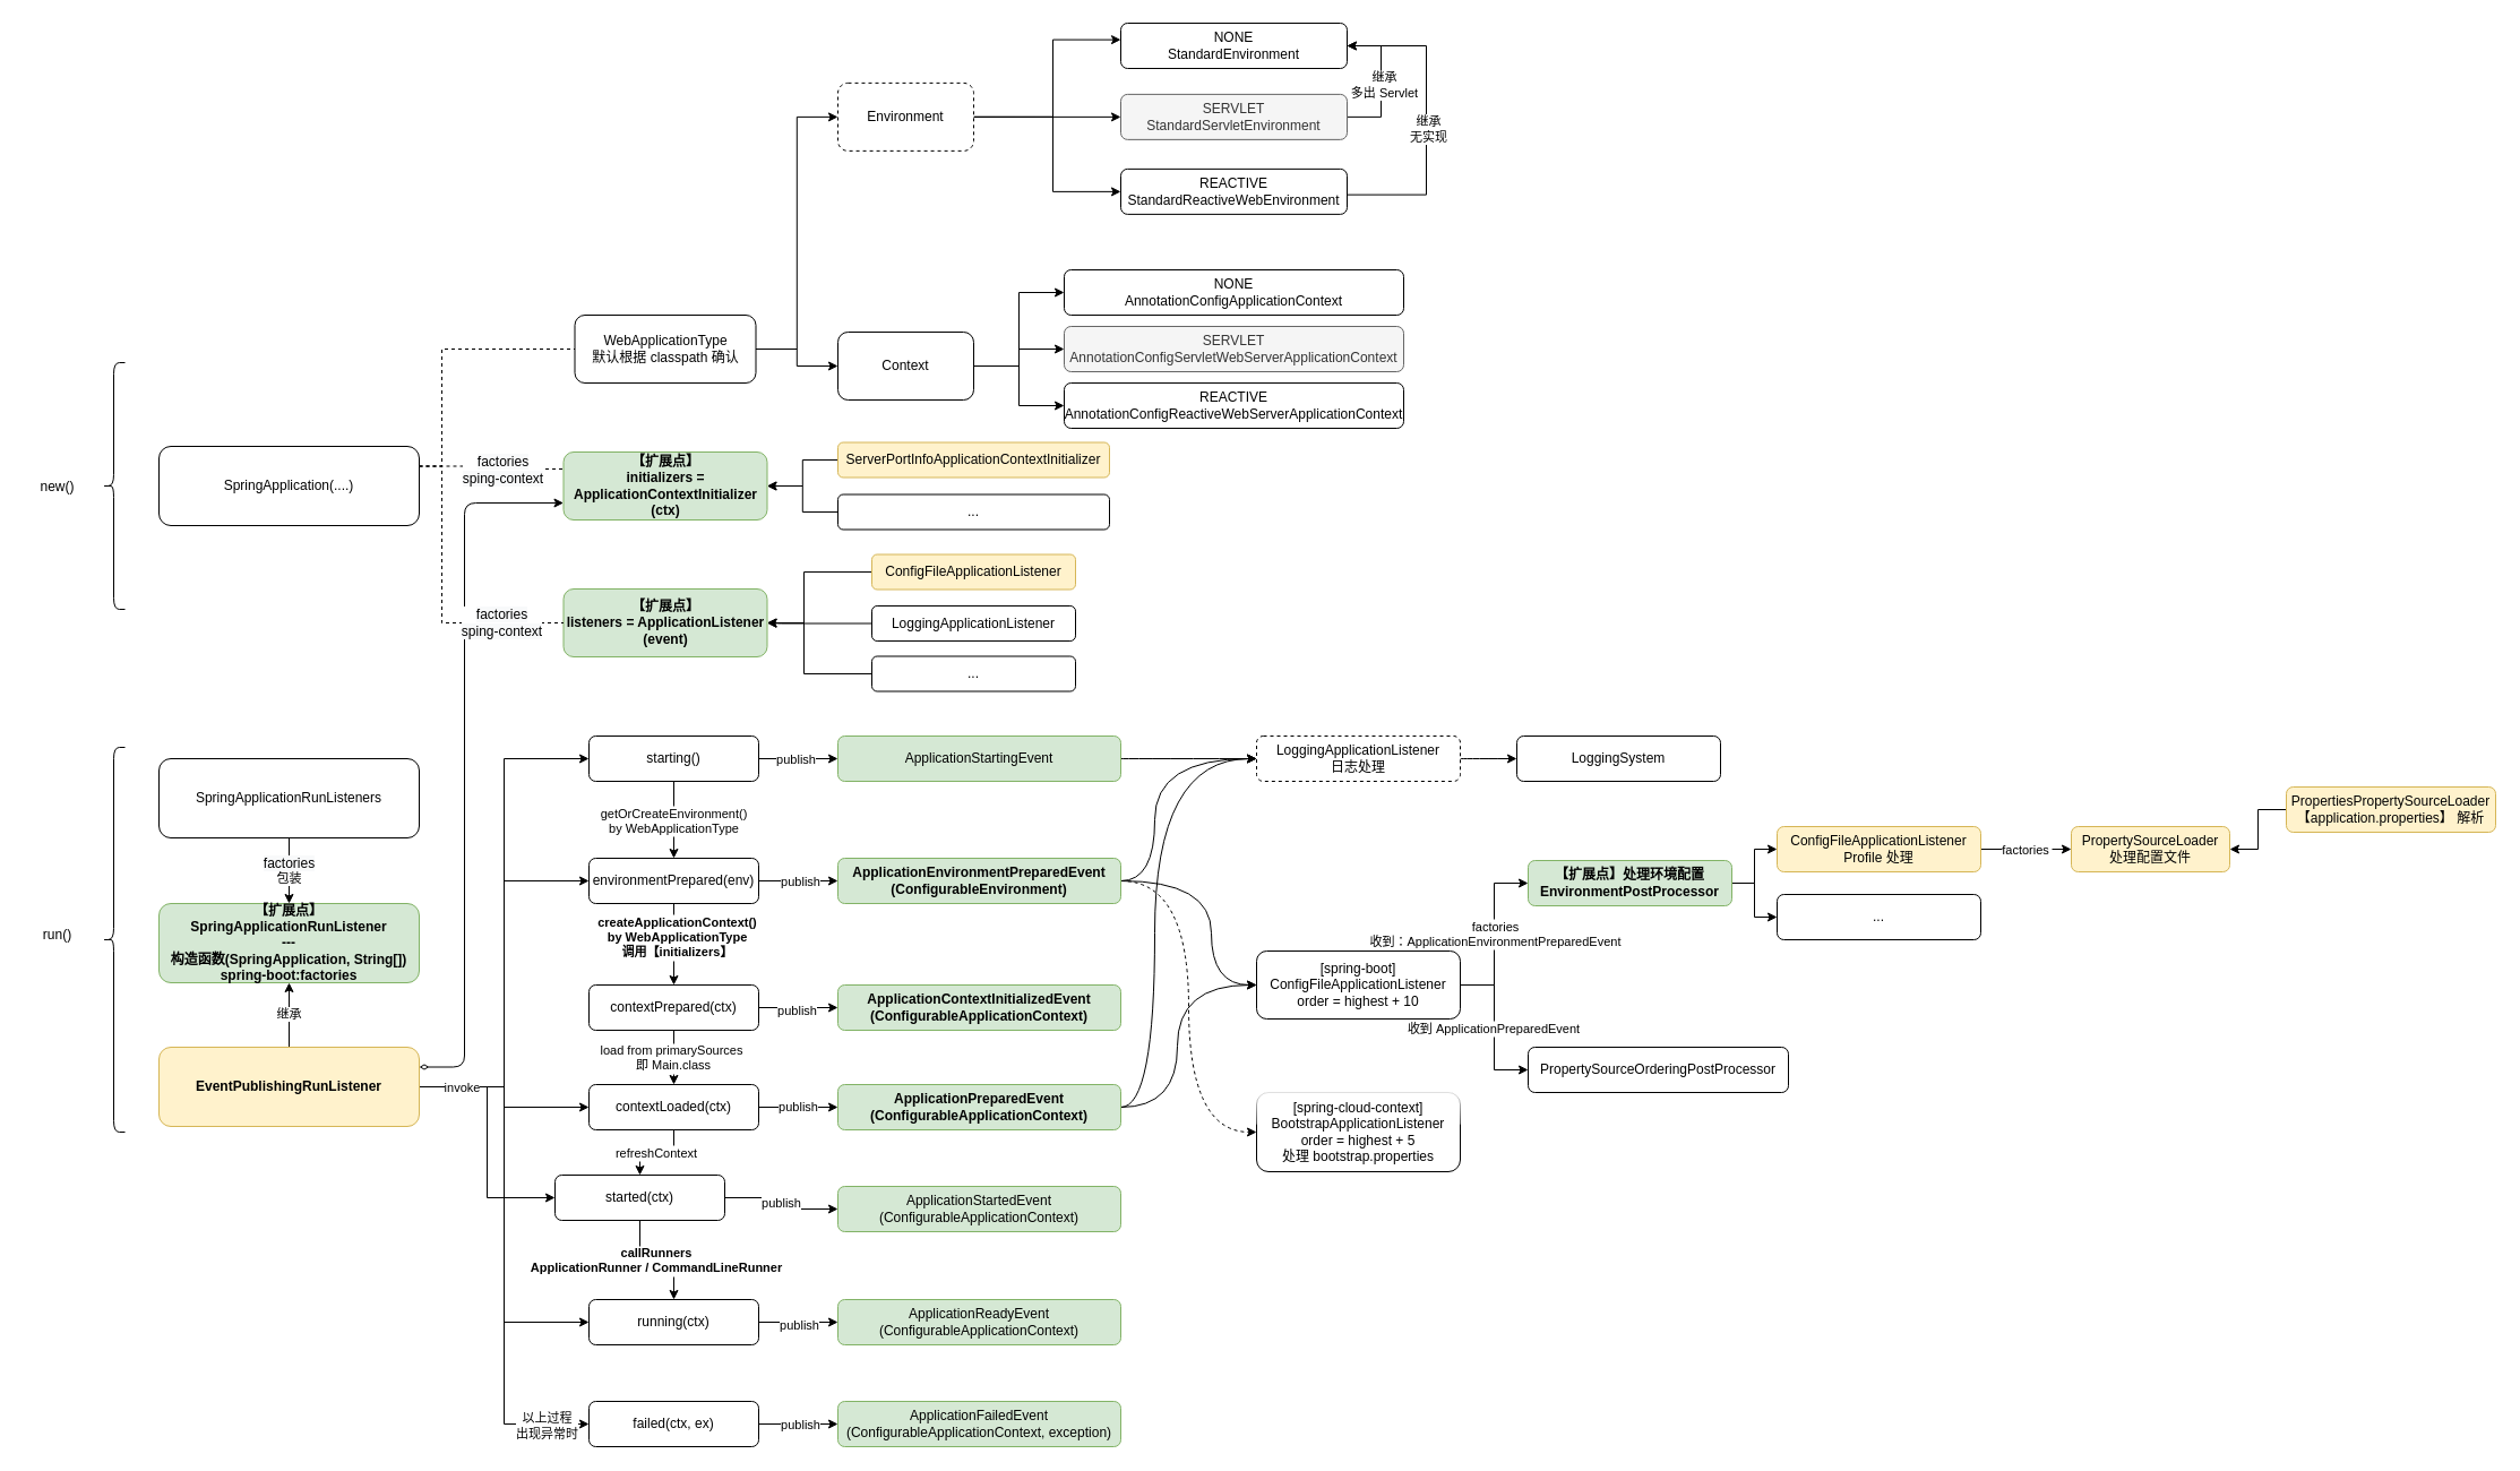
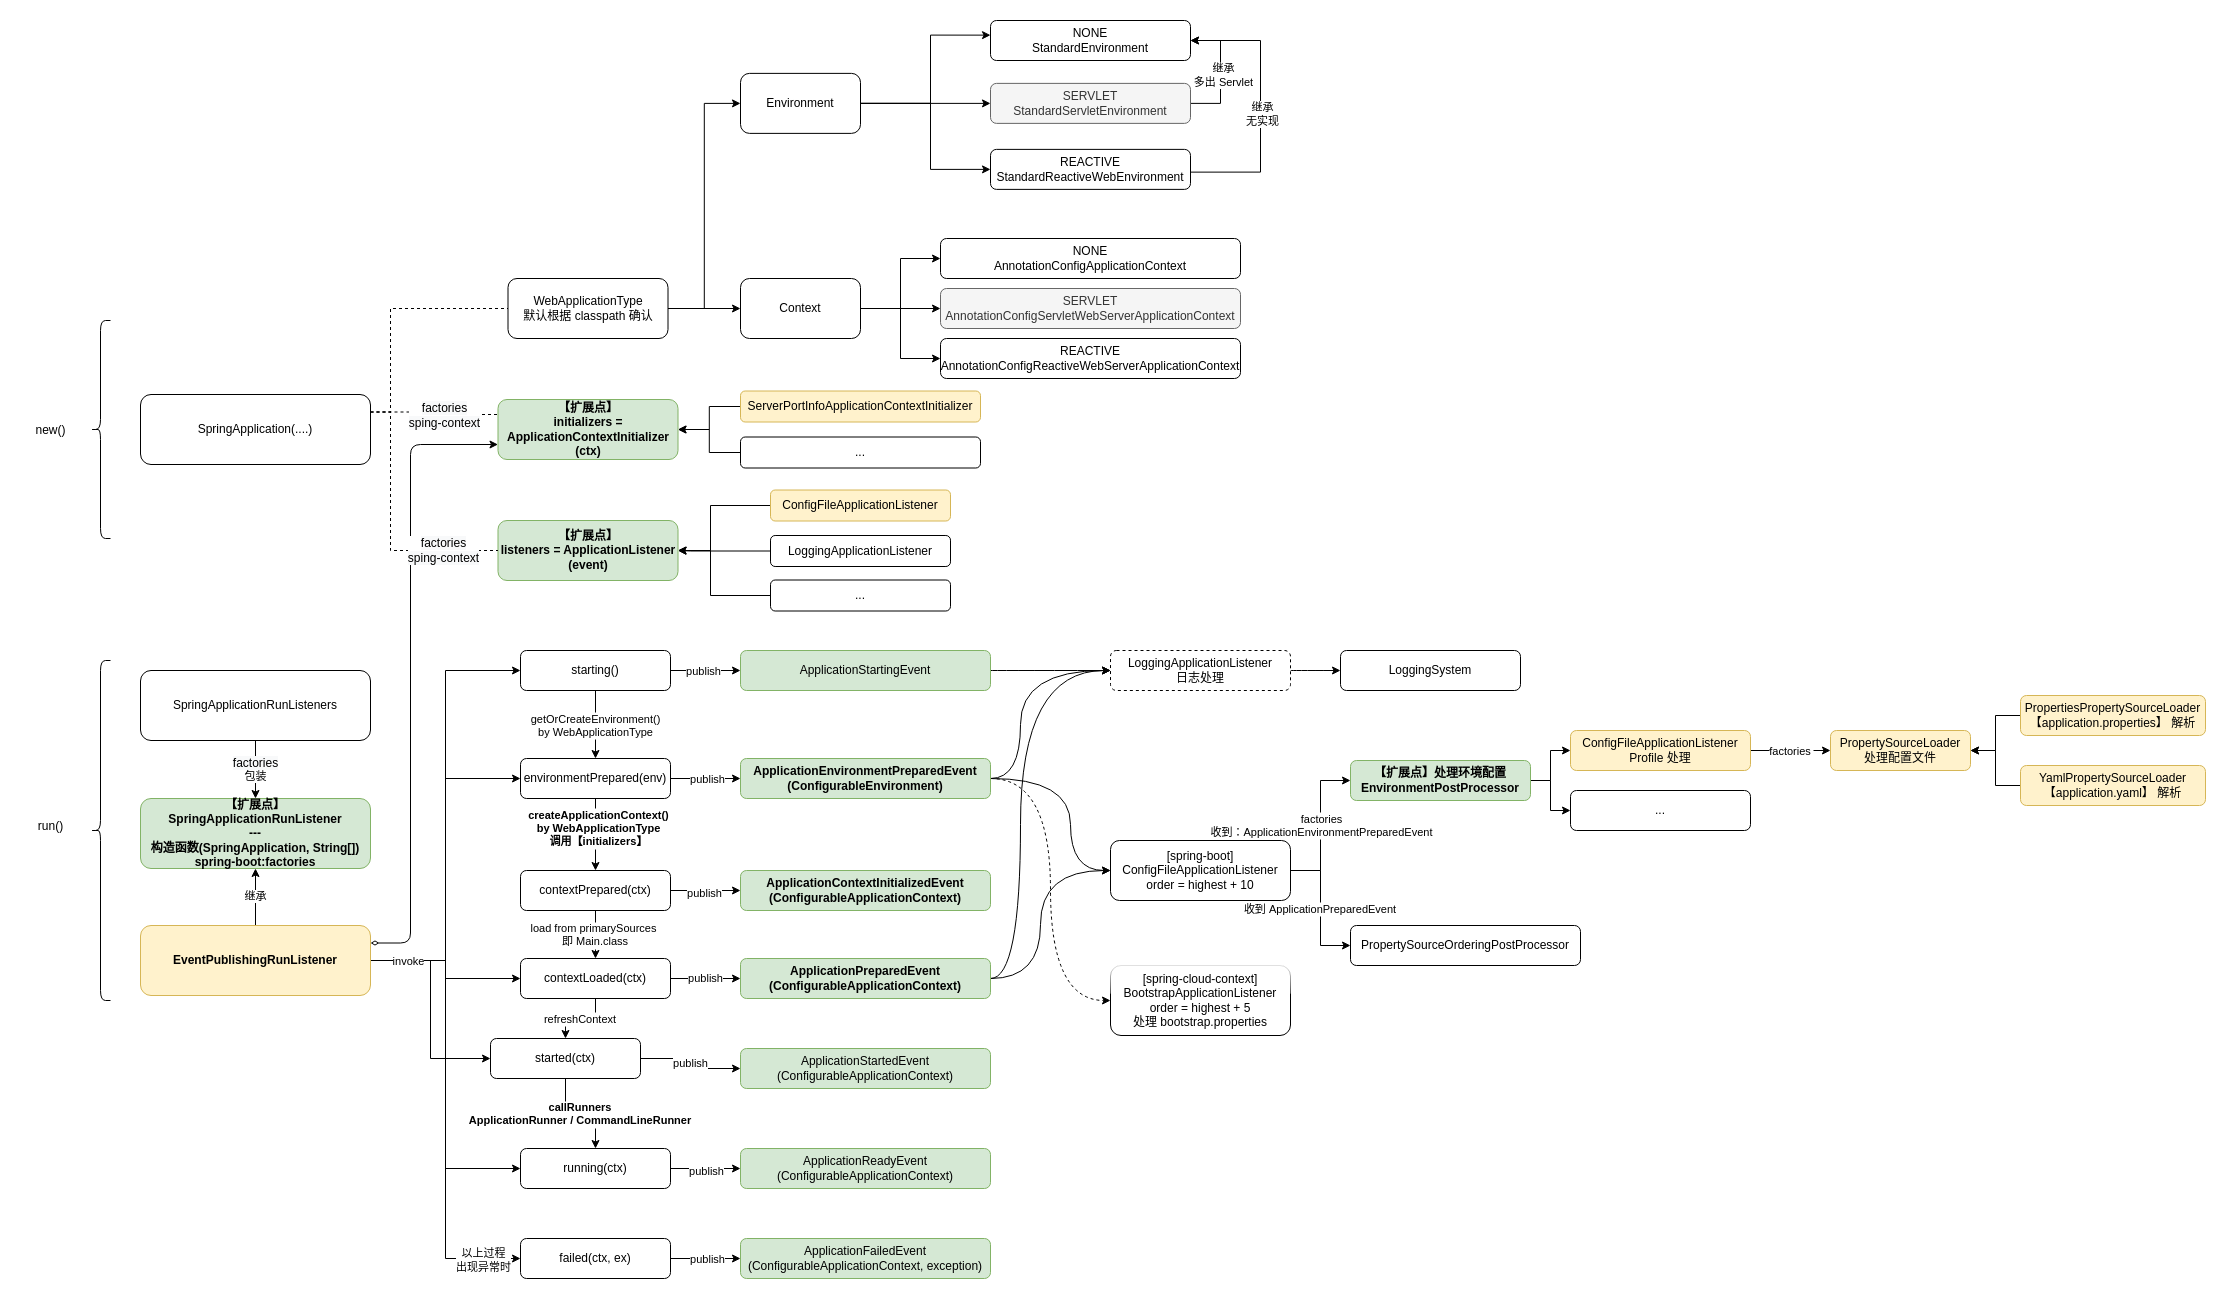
- <mxCell id="58" value="Environment" style="rounded=1;whiteSpace=wrap;dashed=1;" parent="1" vertex="1"><mxGeometry x="740" y="72.88" width="120" height="60" as="geometry" /></mxCell>
+ <mxCell id="58" value="Environment" style="rounded=1;whiteSpace=wrap;" parent="1" vertex="1"><mxGeometry x="740" y="72.88" width="120" height="60" as="geometry" /></mxCell>
- <mxCell id="83" value="Context" style="rounded=1;whiteSpace=wrap;" parent="1" vertex="1"><mxGeometry x="740" y="293" width="120" height="60" as="geometry" /></mxCell>
+ <mxCell id="83" value="Context" style="rounded=1;whiteSpace=wrap;" parent="1" vertex="1"><mxGeometry x="740" y="278" width="120" height="60" as="geometry" /></mxCell>
+ <mxCell id="102" style="edgeStyle=orthogonalEdgeStyle;rounded=0;orthogonalLoop=1;jettySize=auto;html=0;exitX=0;exitY=0.5;exitDx=0;exitDy=0;entryX=1;entryY=0.5;entryDx=0;entryDy=0;startArrow=none;startFill=0;endArrow=classic;endFill=1;" parent="1" source="103" target="99" edge="1"><mxGeometry relative="1" as="geometry" /></mxCell>
+ <mxCell id="103" value="YamlPropertySourceLoader&#10;【application.yaml】 解析" style="rounded=1;whiteSpace=wrap;fillColor=#fff2cc;strokeColor=#d6b656;" parent="1" vertex="1"><mxGeometry x="2020" y="765" width="185" height="40" as="geometry" /></mxCell>
